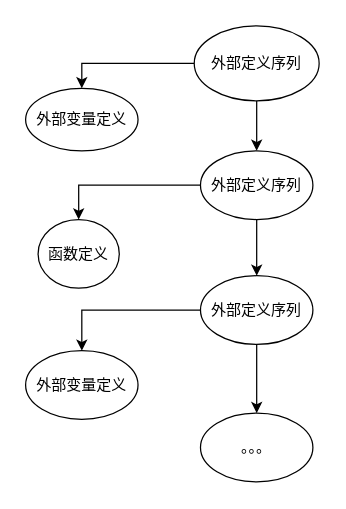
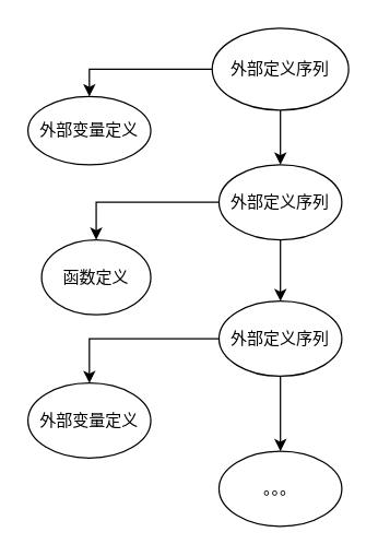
- <mxCell id="9" value="函数定义" style="ellipse;whiteSpace=wrap;html=1;" vertex="1" parent="1"><mxGeometry x="30" y="175" width="65" height="55" as="geometry" /></mxCell>
+ <mxCell id="9" value="函数定义" style="ellipse;whiteSpace=wrap;html=1;" vertex="1" parent="1"><mxGeometry x="30" y="175" width="80" height="55" as="geometry" /></mxCell>
